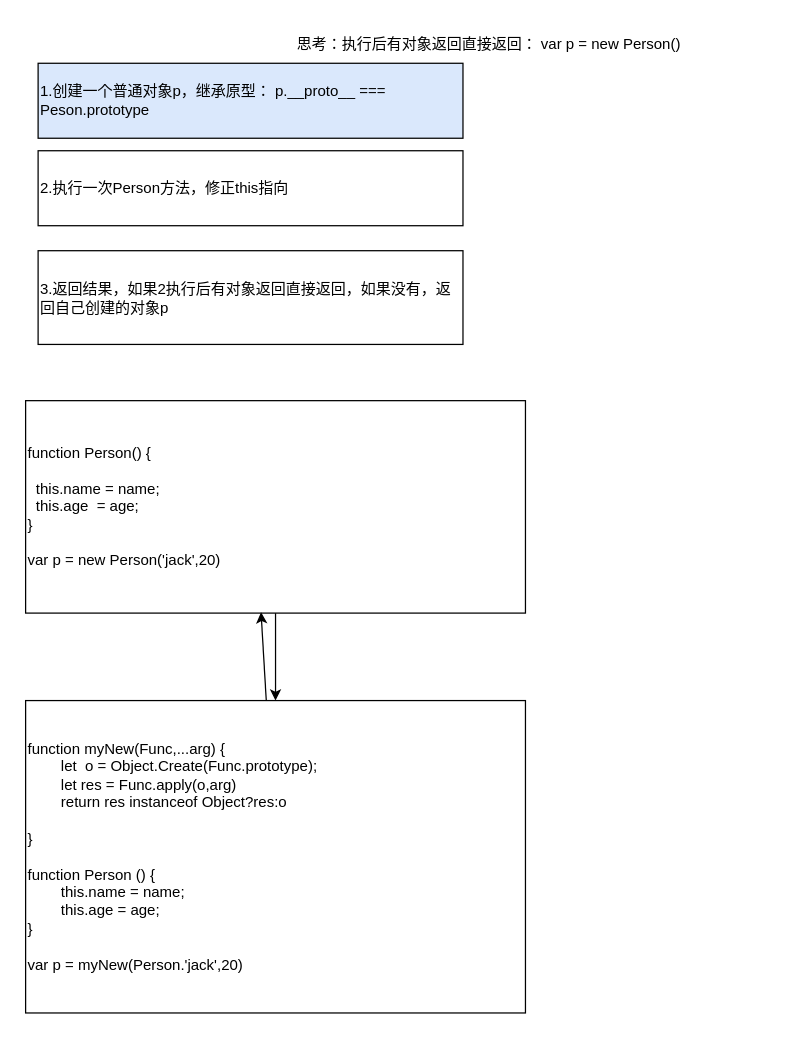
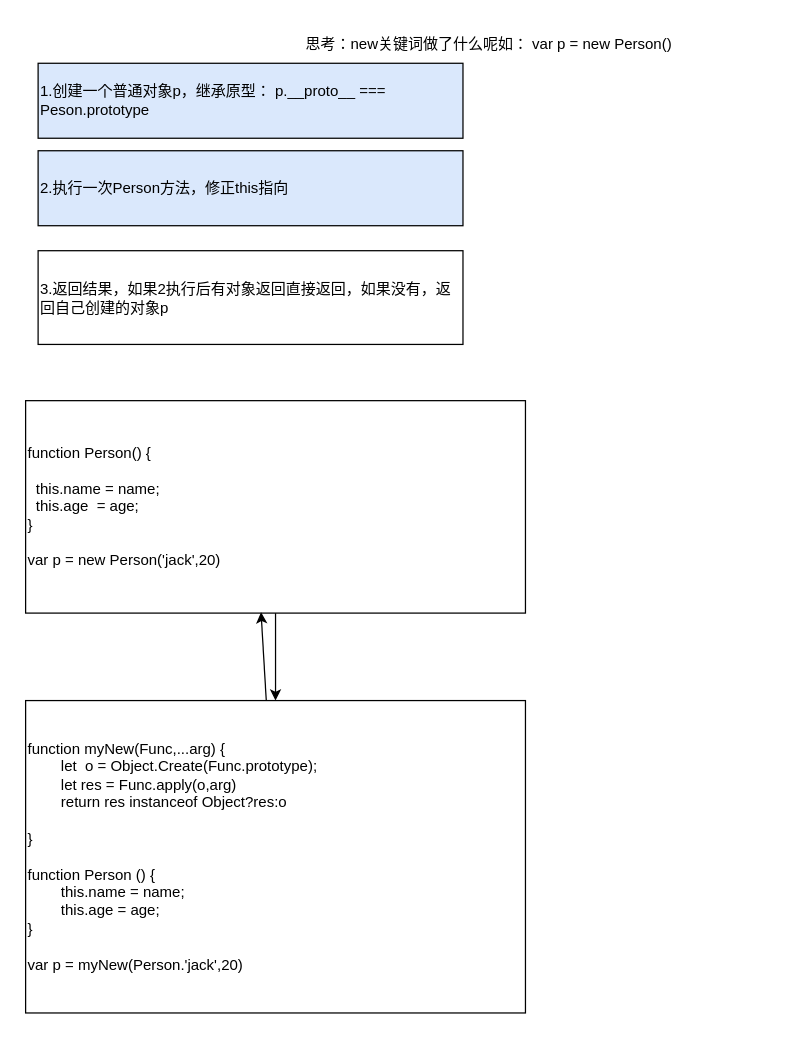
- <mxCell id="4" value="思考：执行后有对象返回直接返回： var p = new Person()" style="text;html=1;strokeColor=none;fillColor=none;align=center;verticalAlign=middle;whiteSpace=wrap;rounded=0;" vertex="1" parent="1"><mxGeometry x="171" y="20" width="440" height="30" as="geometry" /></mxCell>
+ <mxCell id="4" value="思考：new关键词做了什么呢如： var p = new Person()" style="text;html=1;strokeColor=none;fillColor=none;align=center;verticalAlign=middle;whiteSpace=wrap;rounded=0;" vertex="1" parent="1"><mxGeometry x="171" y="20" width="440" height="30" as="geometry" /></mxCell>
- <mxCell id="6" value="2.执行一次Person方法，修正this指向" style="whiteSpace=wrap;html=1;align=left;" vertex="1" parent="1"><mxGeometry x="30" y="120" width="340" height="60" as="geometry" /></mxCell>
+ <mxCell id="6" value="2.执行一次Person方法，修正this指向" style="whiteSpace=wrap;html=1;align=left;fillColor=#dae8fc;" vertex="1" parent="1"><mxGeometry x="30" y="120" width="340" height="60" as="geometry" /></mxCell>
